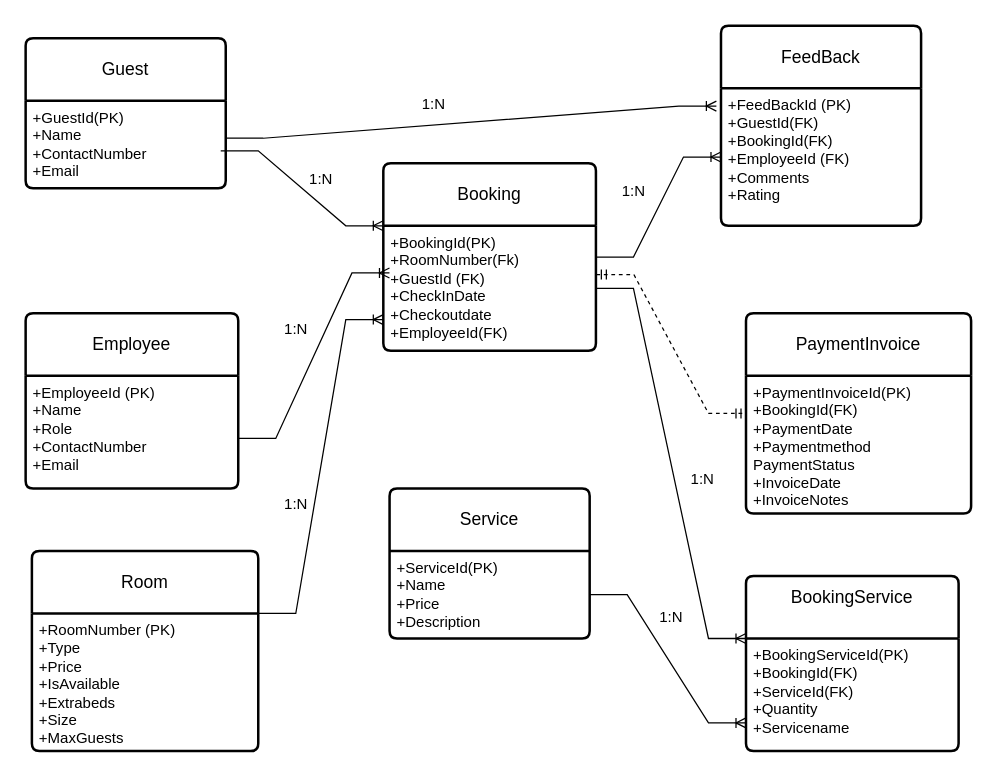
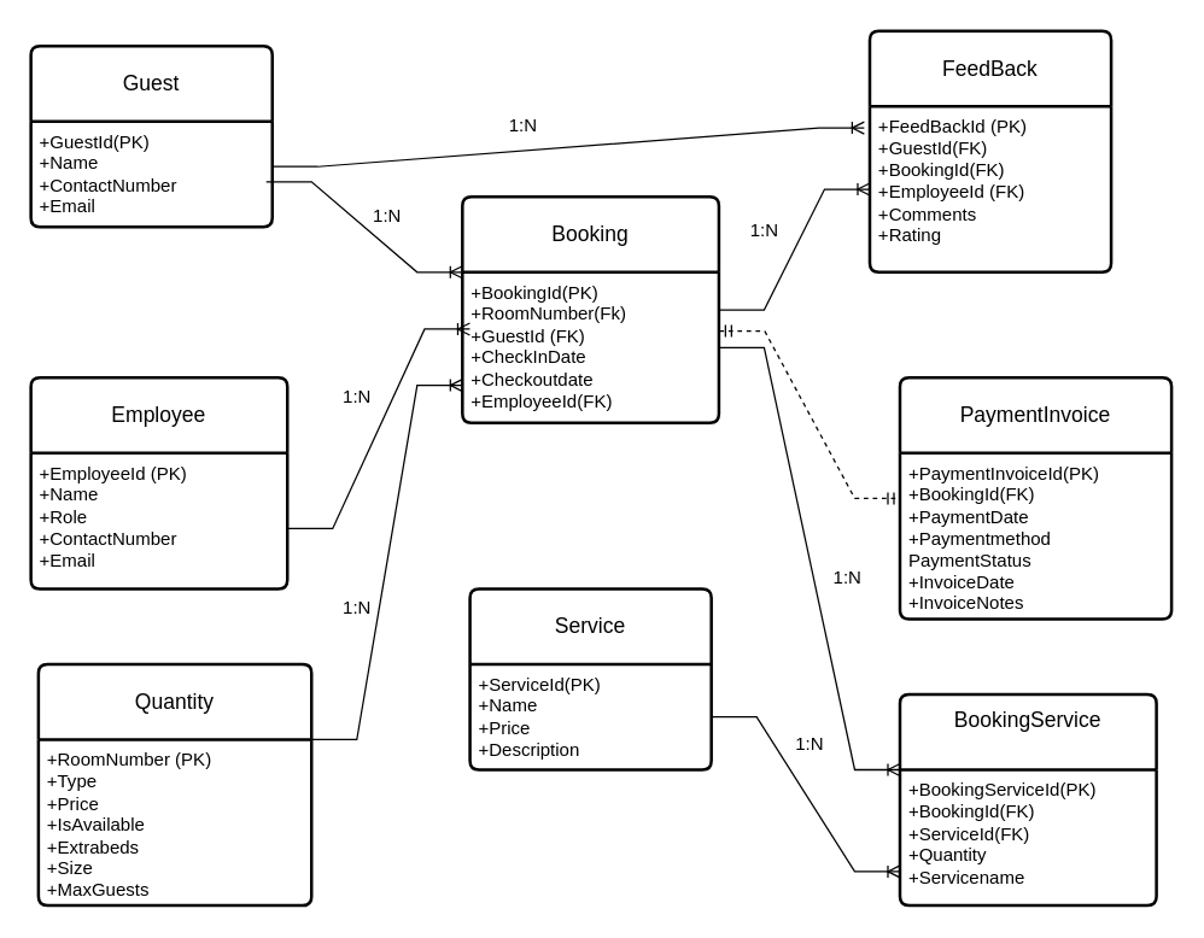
- <mxCell id="8" value="Room" style="swimlane;childLayout=stackLayout;horizontal=1;startSize=50;horizontalStack=0;rounded=1;fontSize=14;fontStyle=0;strokeWidth=2;resizeParent=0;resizeLast=1;shadow=0;dashed=0;align=center;arcSize=4;whiteSpace=wrap;html=1;" parent="1" vertex="1"><mxGeometry x="25" y="440" width="181" height="160" as="geometry" /></mxCell>
+ <mxCell id="8" value="Quantity" style="swimlane;childLayout=stackLayout;horizontal=1;startSize=50;horizontalStack=0;rounded=1;fontSize=14;fontStyle=0;strokeWidth=2;resizeParent=0;resizeLast=1;shadow=0;dashed=0;align=center;arcSize=4;whiteSpace=wrap;html=1;" parent="1" vertex="1"><mxGeometry x="25" y="440" width="181" height="160" as="geometry" /></mxCell>
